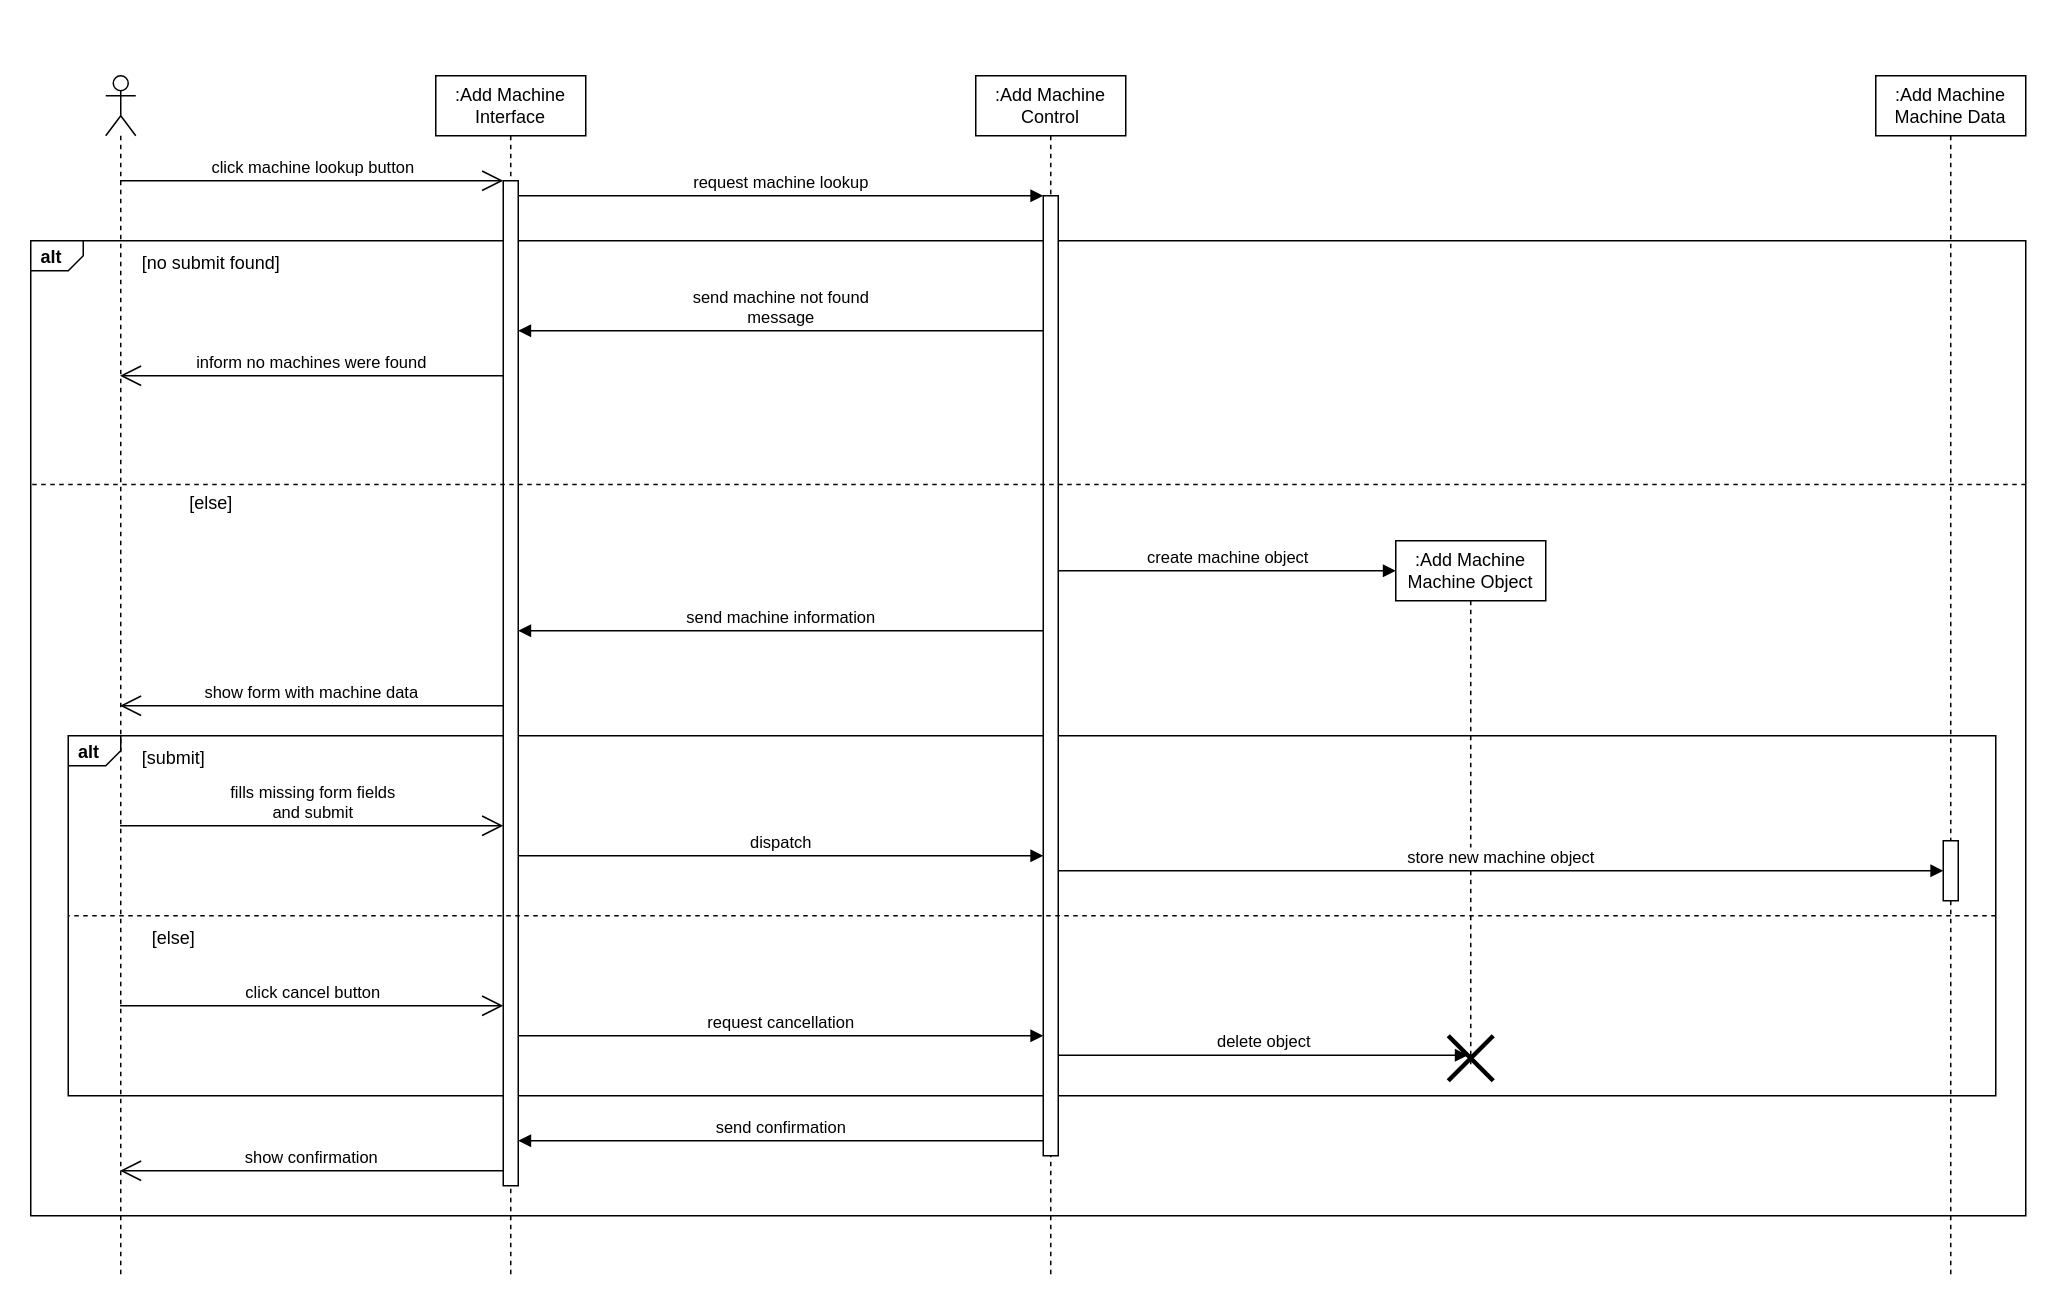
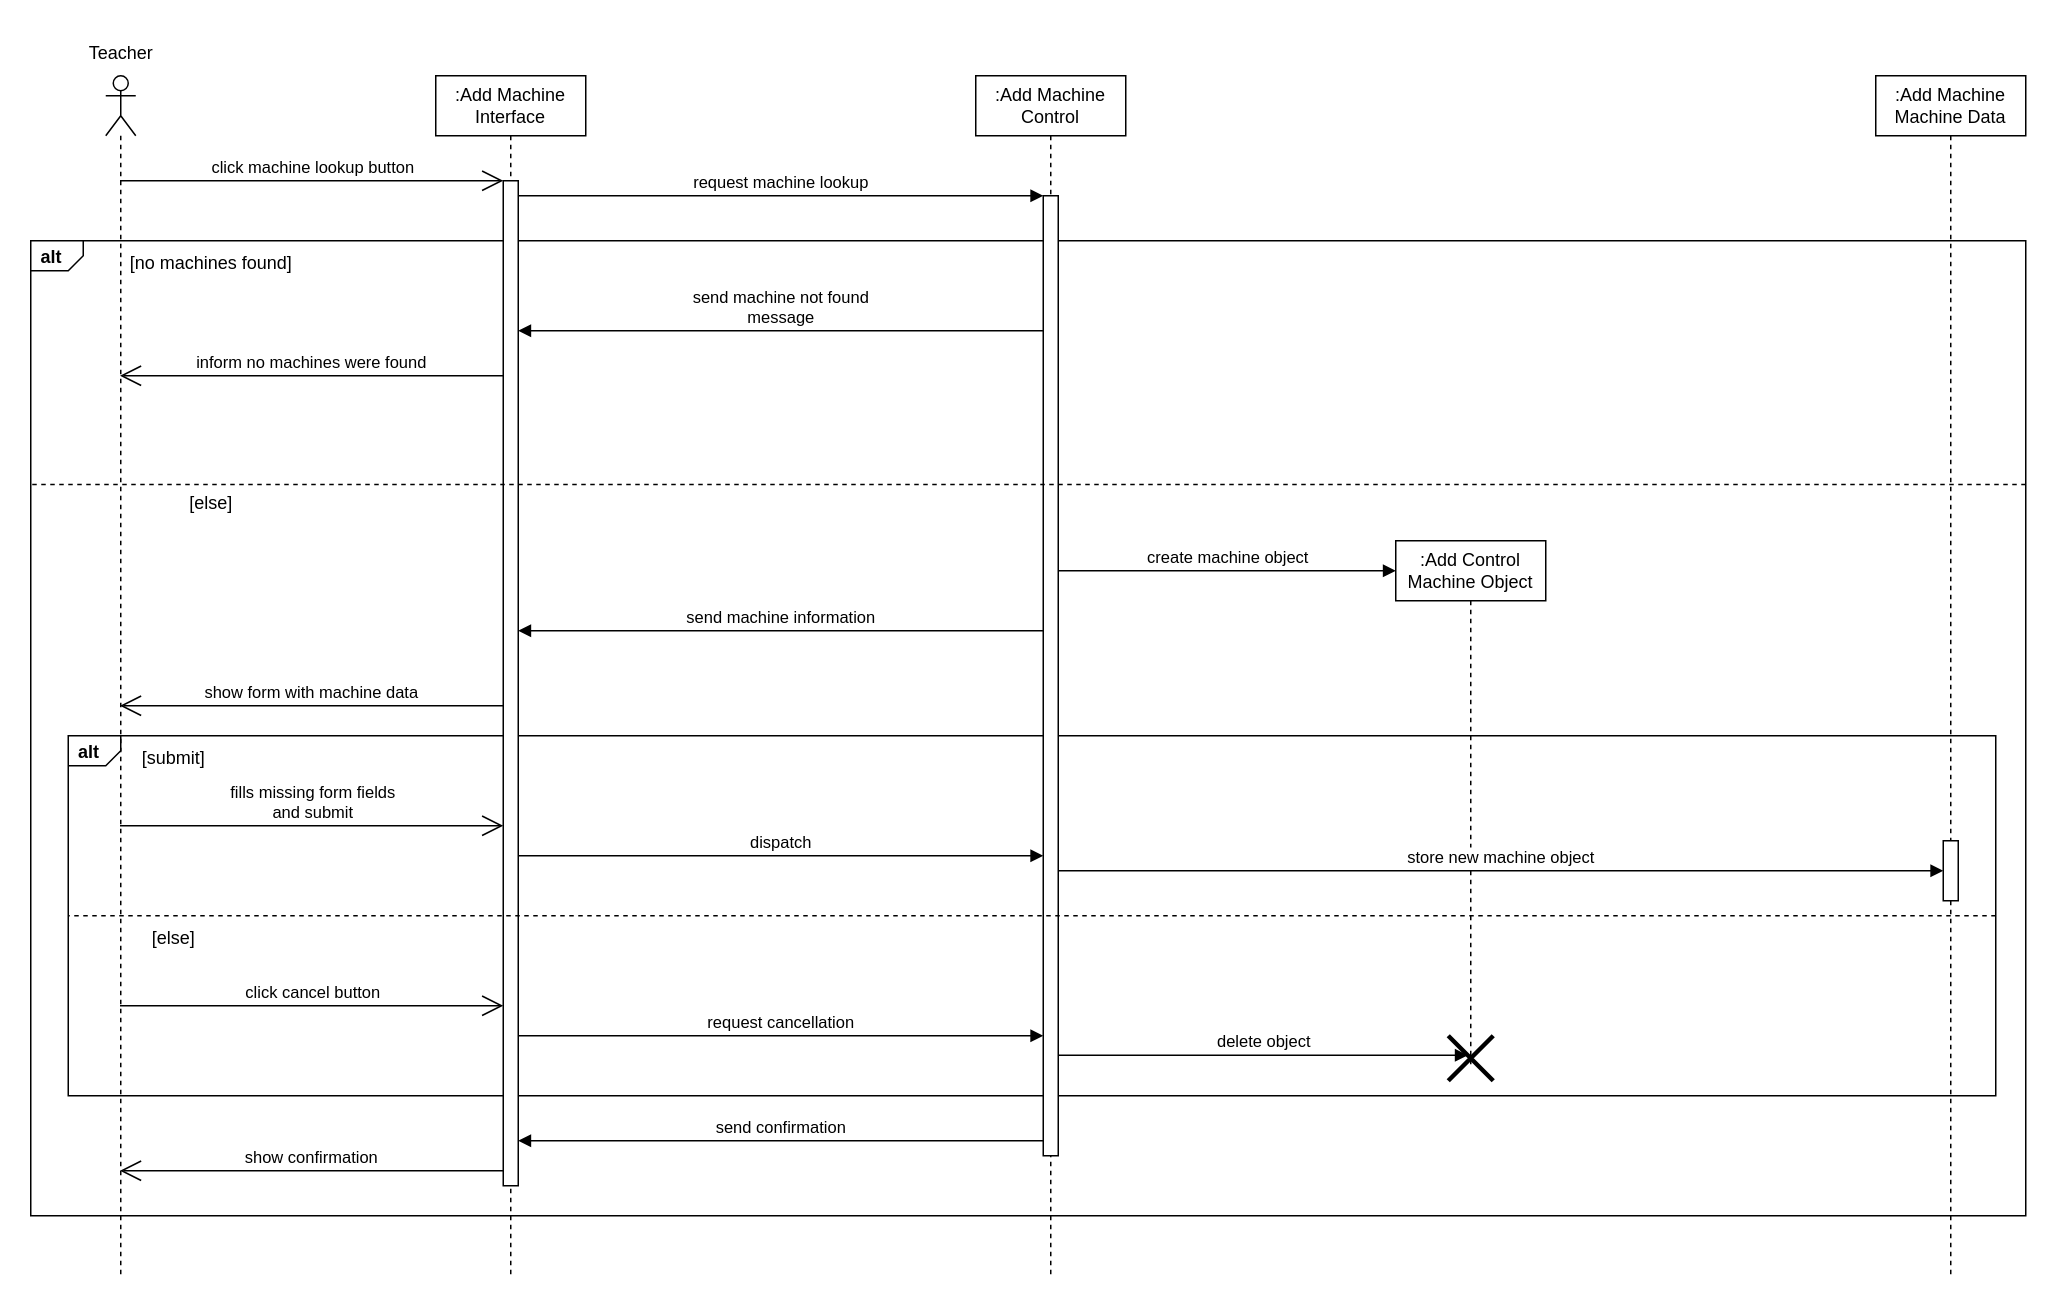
+ <mxCell id="12" value="Teacher" style="text;html=1;align=center;verticalAlign=middle;resizable=0;points=[];autosize=1;strokeColor=none;fillColor=none;" parent="1" vertex="1"><mxGeometry x="45" y="20" width="70" height="30" as="geometry" /></mxCell>
- <mxCell id="31" value="[no submit found]" style="text;html=1;align=center;verticalAlign=middle;resizable=0;points=[];autosize=1;strokeColor=none;fillColor=none;" vertex="1" parent="1"><mxGeometry x="75" y="160" width="130" height="30" as="geometry" /></mxCell>
+ <mxCell id="31" value="[no machines found]" style="text;html=1;align=center;verticalAlign=middle;resizable=0;points=[];autosize=1;strokeColor=none;fillColor=none;" vertex="1" parent="1"><mxGeometry x="75" y="160" width="130" height="30" as="geometry" /></mxCell>
- <mxCell id="18" value="&lt;div&gt;:Add Machine&lt;/div&gt;&lt;div&gt;Machine Object&lt;br&gt;&lt;/div&gt;" style="shape=umlLifeline;perimeter=lifelinePerimeter;whiteSpace=wrap;html=1;container=1;dropTarget=0;collapsible=0;recursiveResize=0;outlineConnect=0;portConstraint=eastwest;newEdgeStyle={&quot;edgeStyle&quot;:&quot;elbowEdgeStyle&quot;,&quot;elbow&quot;:&quot;vertical&quot;,&quot;curved&quot;:0,&quot;rounded&quot;:0};" parent="1" vertex="1"><mxGeometry x="930" y="360" width="100" height="350" as="geometry" /></mxCell>
+ <mxCell id="18" value="&lt;div&gt;:Add Control&lt;/div&gt;&lt;div&gt;Machine Object&lt;br&gt;&lt;/div&gt;" style="shape=umlLifeline;perimeter=lifelinePerimeter;whiteSpace=wrap;html=1;container=1;dropTarget=0;collapsible=0;recursiveResize=0;outlineConnect=0;portConstraint=eastwest;newEdgeStyle={&quot;edgeStyle&quot;:&quot;elbowEdgeStyle&quot;,&quot;elbow&quot;:&quot;vertical&quot;,&quot;curved&quot;:0,&quot;rounded&quot;:0};" parent="1" vertex="1"><mxGeometry x="930" y="360" width="100" height="350" as="geometry" /></mxCell>
